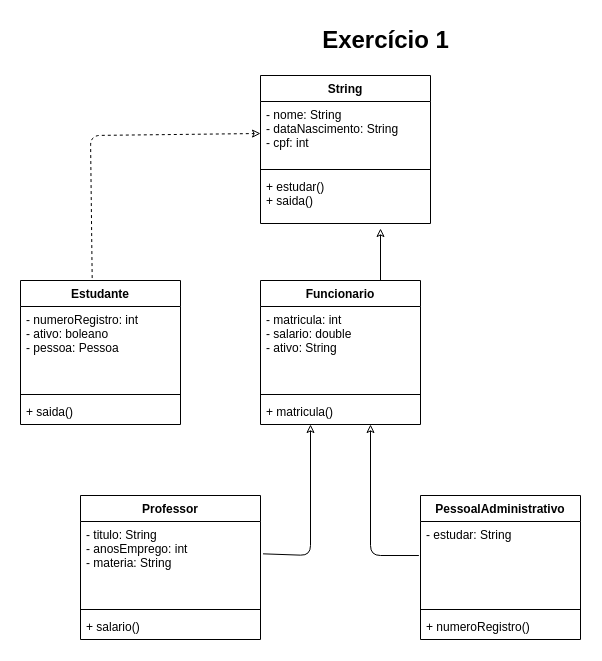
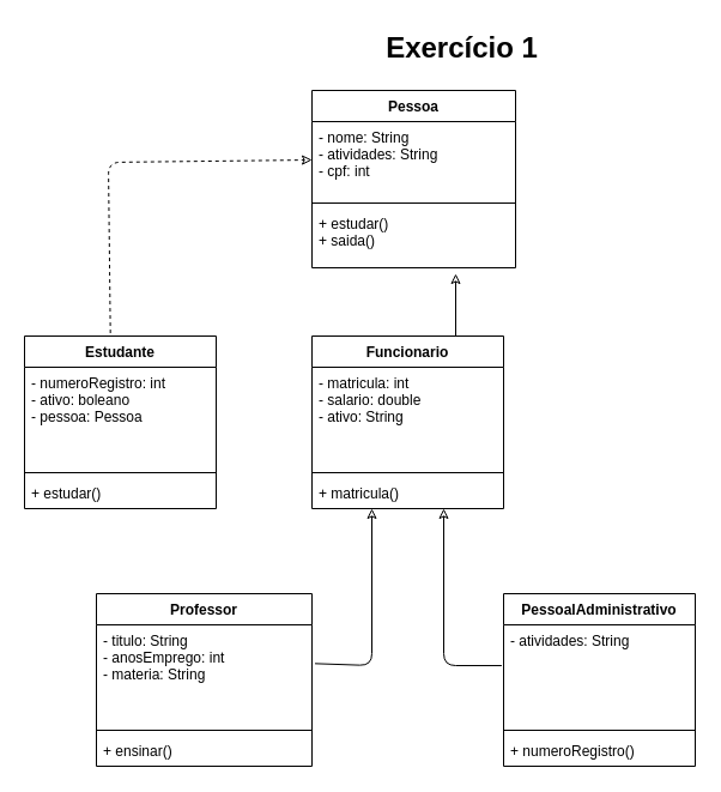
- <mxCell id="17" value="String" style="swimlane;fontStyle=1;align=center;verticalAlign=top;childLayout=stackLayout;horizontal=1;startSize=26;horizontalStack=0;resizeParent=1;resizeParentMax=0;resizeLast=0;collapsible=1;marginBottom=0;" vertex="1" parent="1"><mxGeometry x="260" y="75" width="170" height="148" as="geometry" /></mxCell>
+ <mxCell id="17" value="Pessoa" style="swimlane;fontStyle=1;align=center;verticalAlign=top;childLayout=stackLayout;horizontal=1;startSize=26;horizontalStack=0;resizeParent=1;resizeParentMax=0;resizeLast=0;collapsible=1;marginBottom=0;" vertex="1" parent="1"><mxGeometry x="260" y="75" width="170" height="148" as="geometry" /></mxCell>
- <mxCell id="18" value="- nome: String&#10;- dataNascimento: String&#10;- cpf: int&#10;" style="text;strokeColor=none;fillColor=none;align=left;verticalAlign=top;spacingLeft=4;spacingRight=4;overflow=hidden;rotatable=0;points=[[0,0.5],[1,0.5]];portConstraint=eastwest;" vertex="1" parent="17"><mxGeometry y="26" width="170" height="64" as="geometry" /></mxCell>
+ <mxCell id="18" value="- nome: String&#10;- atividades: String&#10;- cpf: int&#10;" style="text;strokeColor=none;fillColor=none;align=left;verticalAlign=top;spacingLeft=4;spacingRight=4;overflow=hidden;rotatable=0;points=[[0,0.5],[1,0.5]];portConstraint=eastwest;" vertex="1" parent="17"><mxGeometry y="26" width="170" height="64" as="geometry" /></mxCell>
- <mxCell id="6" value="+ saida()" style="text;strokeColor=none;fillColor=none;align=left;verticalAlign=top;spacingLeft=4;spacingRight=4;overflow=hidden;rotatable=0;points=[[0,0.5],[1,0.5]];portConstraint=eastwest;" vertex="1" parent="3"><mxGeometry y="118" width="160" height="26" as="geometry" /></mxCell>
+ <mxCell id="6" value="+ estudar()" style="text;strokeColor=none;fillColor=none;align=left;verticalAlign=top;spacingLeft=4;spacingRight=4;overflow=hidden;rotatable=0;points=[[0,0.5],[1,0.5]];portConstraint=eastwest;" vertex="1" parent="3"><mxGeometry y="118" width="160" height="26" as="geometry" /></mxCell>
- <mxCell id="13" value="- estudar: String" style="text;strokeColor=none;fillColor=none;align=left;verticalAlign=top;spacingLeft=4;spacingRight=4;overflow=hidden;rotatable=0;points=[[0,0.5],[1,0.5]];portConstraint=eastwest;" vertex="1" parent="12"><mxGeometry y="26" width="160" height="84" as="geometry" /></mxCell>
+ <mxCell id="13" value="- atividades: String" style="text;strokeColor=none;fillColor=none;align=left;verticalAlign=top;spacingLeft=4;spacingRight=4;overflow=hidden;rotatable=0;points=[[0,0.5],[1,0.5]];portConstraint=eastwest;" vertex="1" parent="12"><mxGeometry y="26" width="160" height="84" as="geometry" /></mxCell>
- <mxCell id="10" value="+ salario()" style="text;strokeColor=none;fillColor=none;align=left;verticalAlign=top;spacingLeft=4;spacingRight=4;overflow=hidden;rotatable=0;points=[[0,0.5],[1,0.5]];portConstraint=eastwest;" vertex="1" parent="7"><mxGeometry y="118" width="180" height="26" as="geometry" /></mxCell>
+ <mxCell id="10" value="+ ensinar()" style="text;strokeColor=none;fillColor=none;align=left;verticalAlign=top;spacingLeft=4;spacingRight=4;overflow=hidden;rotatable=0;points=[[0,0.5],[1,0.5]];portConstraint=eastwest;" vertex="1" parent="7"><mxGeometry y="118" width="180" height="26" as="geometry" /></mxCell>
